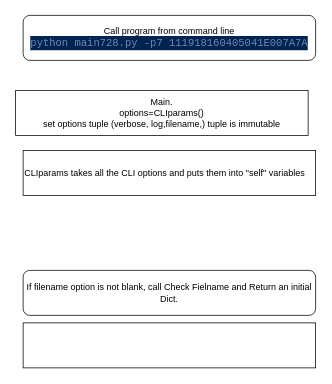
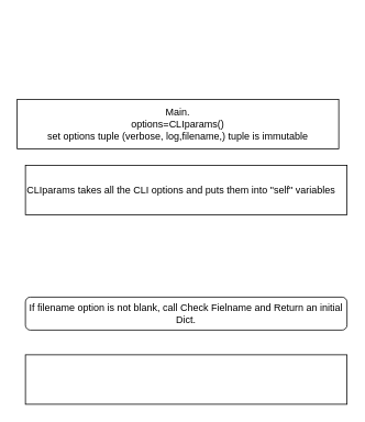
- <mxCell id="2" value="Call program from command line&lt;br&gt;&lt;div style=&quot;color: rgb(255 , 255 , 255) ; background-color: rgb(0 , 36 , 81) ; font-family: &amp;#34;consolas&amp;#34; , &amp;#34;courier new&amp;#34; , monospace ; font-size: 14px ; line-height: 19px ; white-space: pre&quot;&gt;&lt;span style=&quot;color: #7285b7&quot;&gt;python&amp;nbsp;main728.py&amp;nbsp;-p7&amp;nbsp;111918160405041E007A7A&lt;/span&gt;&lt;/div&gt;" style="rounded=1;whiteSpace=wrap;html=1;" vertex="1" parent="1"><mxGeometry x="30" y="20" width="390" height="60" as="geometry" /></mxCell>
- <mxCell id="6" value="If filename option is not blank, call Check Fielname and Return an initial Dict." style="rounded=1;whiteSpace=wrap;html=1;" vertex="1" parent="1"><mxGeometry x="30" y="360" width="390" height="60" as="geometry" /></mxCell>
+ <mxCell id="6" value="If filename option is not blank, call Check Fielname and Return an initial Dict." style="rounded=1;whiteSpace=wrap;html=1;" vertex="1" parent="1"><mxGeometry x="30" y="360" width="390" height="40" as="geometry" /></mxCell>
